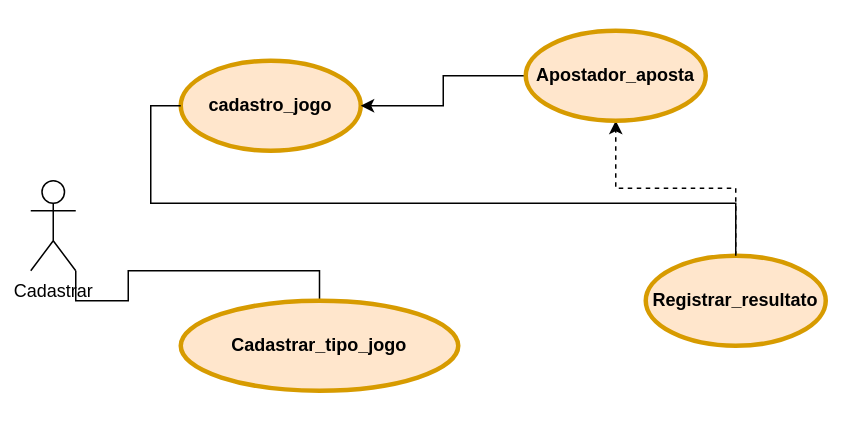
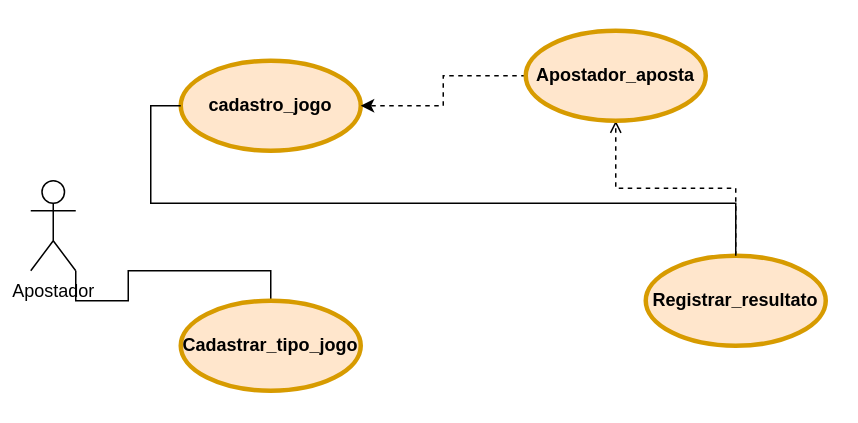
- <mxCell id="8" style="edgeStyle=orthogonalEdgeStyle;rounded=0;orthogonalLoop=1;jettySize=auto;html=1;exitX=0;exitY=0.5;exitDx=0;exitDy=0;entryX=1;entryY=0.5;entryDx=0;entryDy=0;dashed=0;" edge="1" parent="1" source="9" target="7"><mxGeometry relative="1" as="geometry" /></mxCell>
+ <mxCell id="8" style="edgeStyle=orthogonalEdgeStyle;rounded=0;orthogonalLoop=1;jettySize=auto;html=1;exitX=0;exitY=0.5;exitDx=0;exitDy=0;entryX=1;entryY=0.5;entryDx=0;entryDy=0;dashed=1;" edge="1" parent="1" source="9" target="7"><mxGeometry relative="1" as="geometry" /></mxCell>
- <mxCell id="5" style="edgeStyle=orthogonalEdgeStyle;rounded=0;orthogonalLoop=1;jettySize=auto;html=1;exitX=0.5;exitY=0;exitDx=0;exitDy=0;entryX=0.5;entryY=1;entryDx=0;entryDy=0;dashed=1;" edge="1" parent="1" source="6" target="9"><mxGeometry relative="1" as="geometry" /></mxCell>
+ <mxCell id="5" style="edgeStyle=orthogonalEdgeStyle;rounded=0;orthogonalLoop=1;jettySize=auto;html=1;exitX=0.5;exitY=0;exitDx=0;exitDy=0;entryX=0.5;entryY=1;entryDx=0;entryDy=0;dashed=1;endArrow=open;" edge="1" parent="1" source="6" target="9"><mxGeometry relative="1" as="geometry" /></mxCell>
- <mxCell id="3" value="&lt;font style=&quot;vertical-align: inherit;&quot;&gt;&lt;font style=&quot;vertical-align: inherit;&quot;&gt;Cadastrar&lt;/font&gt;&lt;/font&gt;" style="shape=umlActor;verticalLabelPosition=bottom;verticalAlign=top;html=1;outlineConnect=0;" vertex="1" parent="1"><mxGeometry x="20" y="120" width="30" height="60" as="geometry" /></mxCell>
+ <mxCell id="3" value="&lt;font style=&quot;vertical-align: inherit;&quot;&gt;&lt;font style=&quot;vertical-align: inherit;&quot;&gt;Apostador&lt;/font&gt;&lt;/font&gt;" style="shape=umlActor;verticalLabelPosition=bottom;verticalAlign=top;html=1;outlineConnect=0;" vertex="1" parent="1"><mxGeometry x="20" y="120" width="30" height="60" as="geometry" /></mxCell>
- <mxCell id="4" value="&lt;font style=&quot;vertical-align: inherit;&quot;&gt;&lt;font style=&quot;vertical-align: inherit;&quot;&gt;Cadastrar_tipo_jogo&lt;/font&gt;&lt;/font&gt;" style="shape=ellipse;html=1;strokeWidth=3;fontStyle=1;whiteSpace=wrap;align=center;perimeter=ellipsePerimeter;fillColor=#ffe6cc;strokeColor=#d79b00;" vertex="1" parent="1"><mxGeometry x="120" y="200" width="185" height="60" as="geometry" /></mxCell>
+ <mxCell id="4" value="&lt;font style=&quot;vertical-align: inherit;&quot;&gt;&lt;font style=&quot;vertical-align: inherit;&quot;&gt;Cadastrar_tipo_jogo&lt;/font&gt;&lt;/font&gt;" style="shape=ellipse;html=1;strokeWidth=3;fontStyle=1;whiteSpace=wrap;align=center;perimeter=ellipsePerimeter;fillColor=#ffe6cc;strokeColor=#d79b00;" vertex="1" parent="1"><mxGeometry x="120" y="200" width="120" height="60" as="geometry" /></mxCell>
